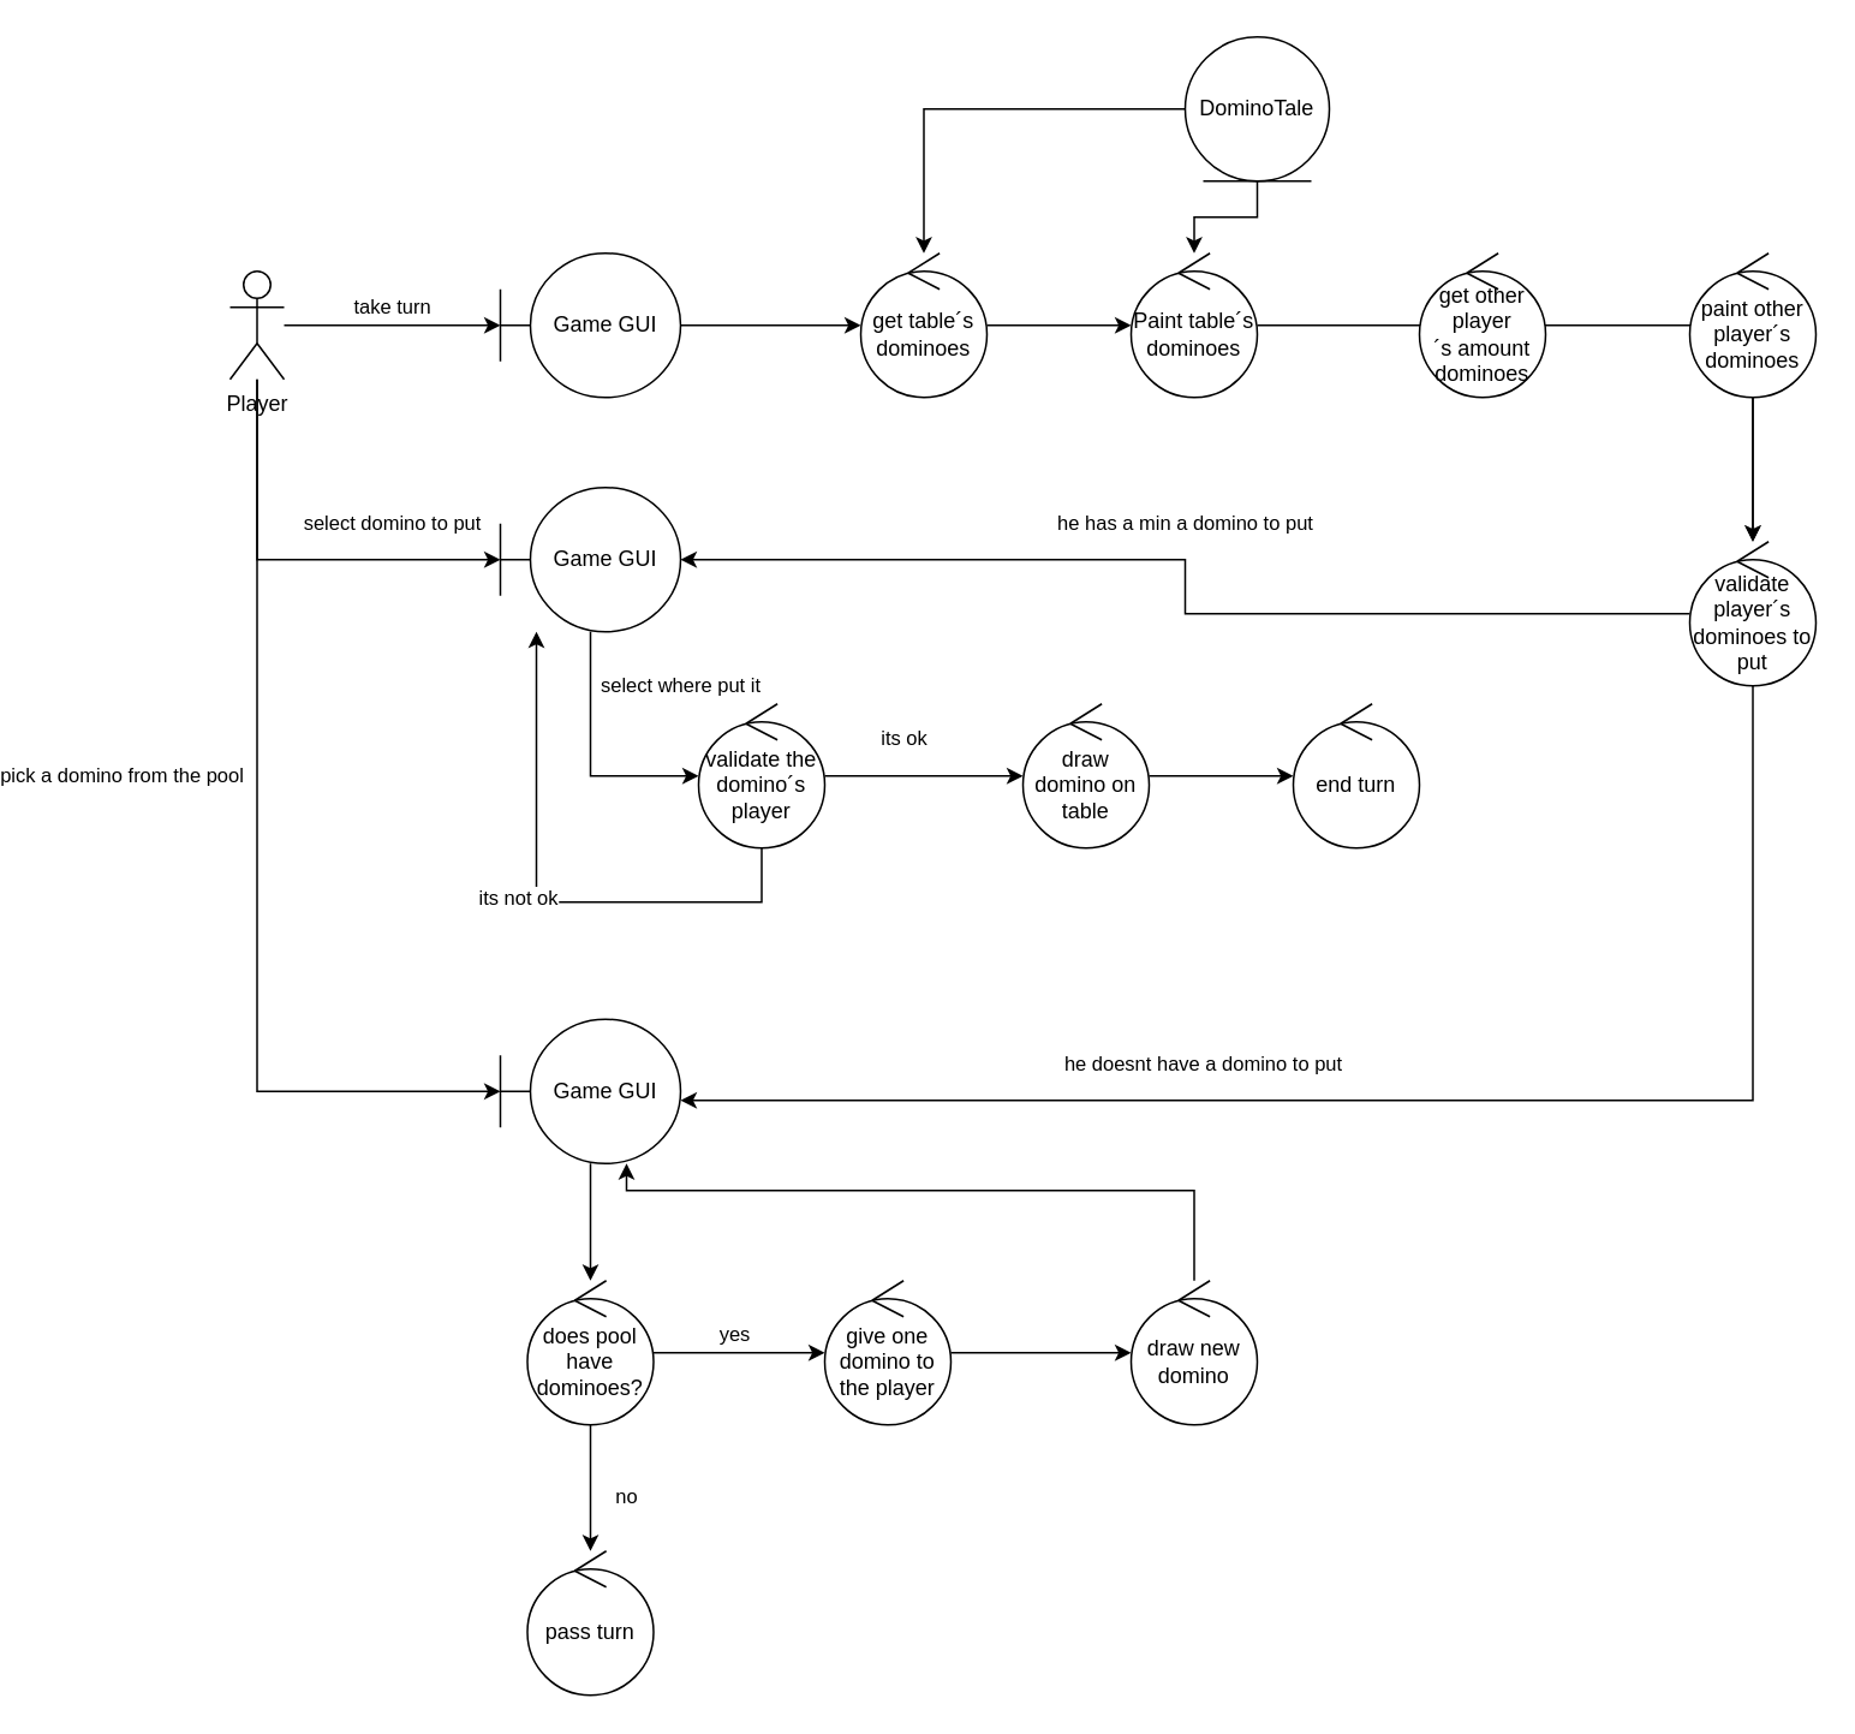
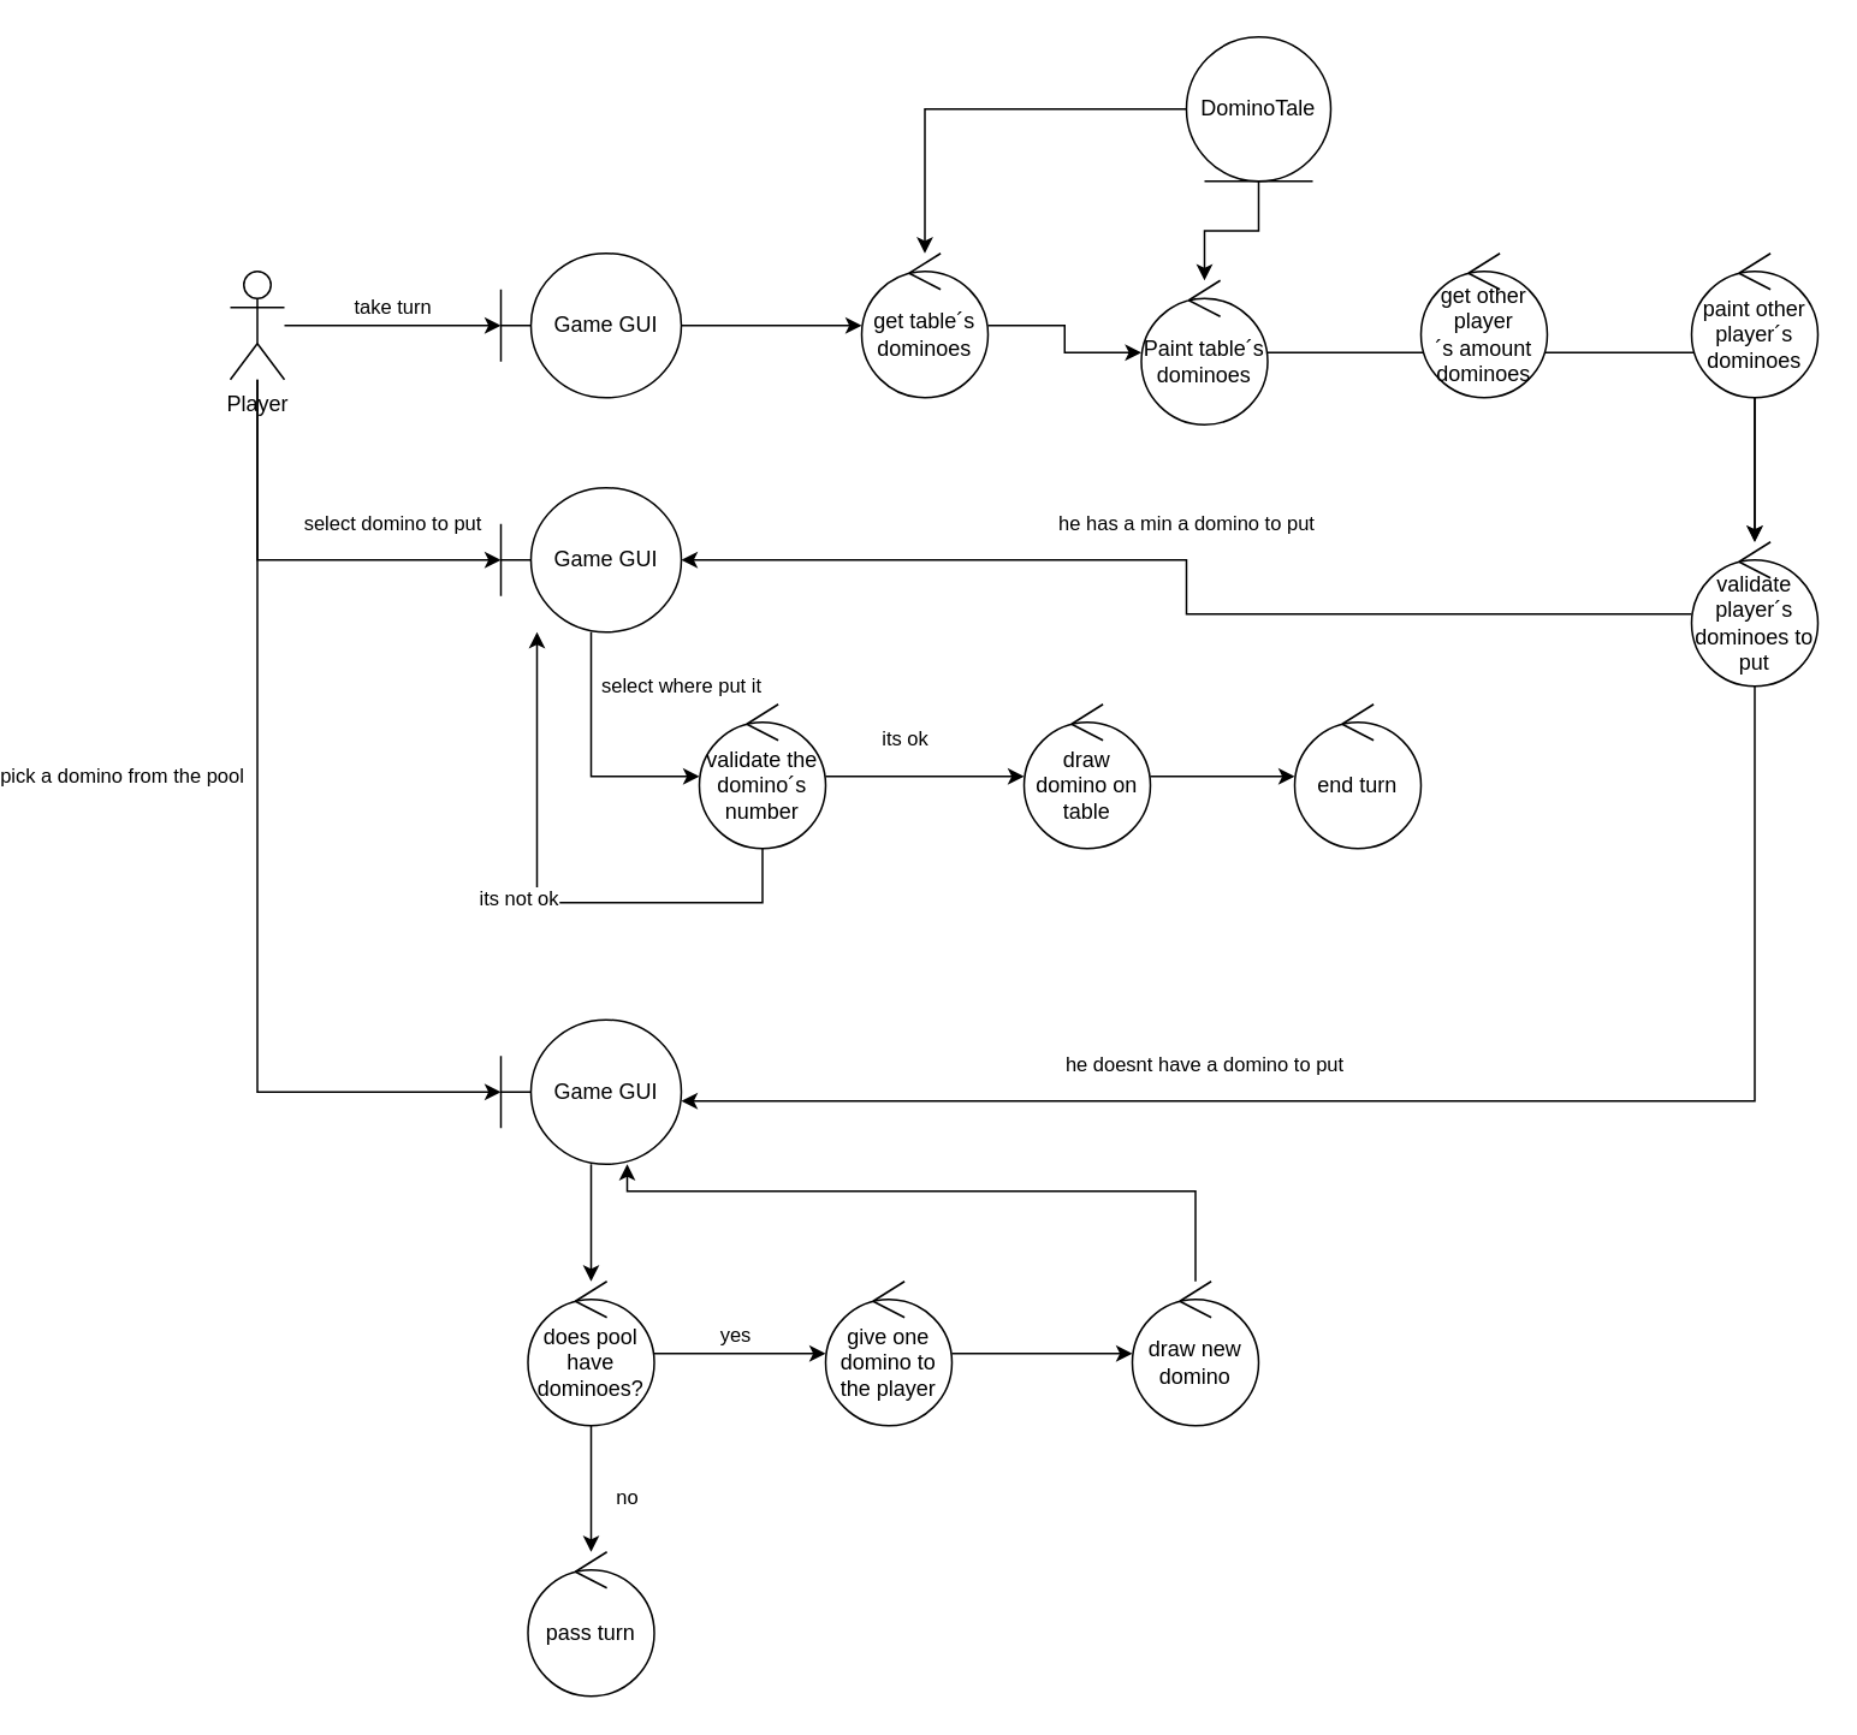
- <mxCell id="9" value="Paint table´s dominoes" style="ellipse;shape=umlControl;whiteSpace=wrap;html=1;" vertex="1" parent="1"><mxGeometry x="520" y="140" width="70" height="80" as="geometry" /></mxCell>
+ <mxCell id="9" value="Paint table´s dominoes" style="ellipse;shape=umlControl;whiteSpace=wrap;html=1;" vertex="1" parent="1"><mxGeometry x="525" y="155" width="70" height="80" as="geometry" /></mxCell>
- <mxCell id="22" value="validate the domino´s player" style="ellipse;shape=umlControl;whiteSpace=wrap;html=1;" vertex="1" parent="1"><mxGeometry x="280" y="390" width="70" height="80" as="geometry" /></mxCell>
+ <mxCell id="22" value="validate the domino´s number" style="ellipse;shape=umlControl;whiteSpace=wrap;html=1;" vertex="1" parent="1"><mxGeometry x="280" y="390" width="70" height="80" as="geometry" /></mxCell>
